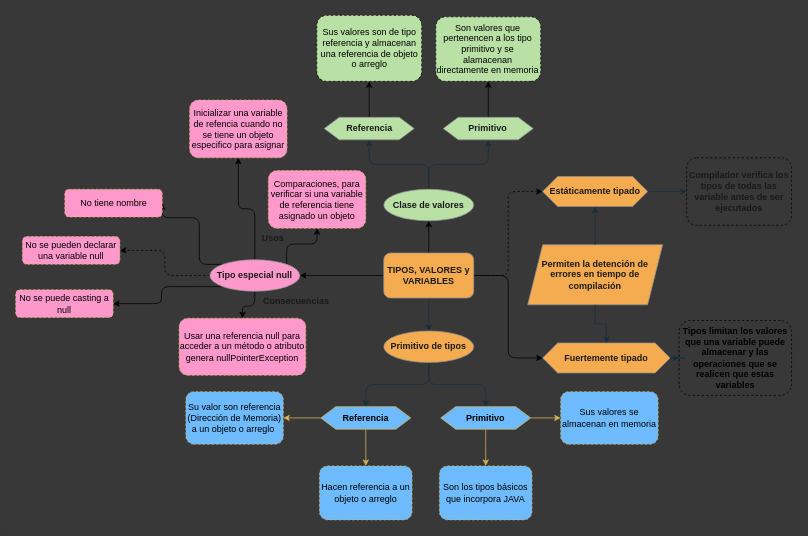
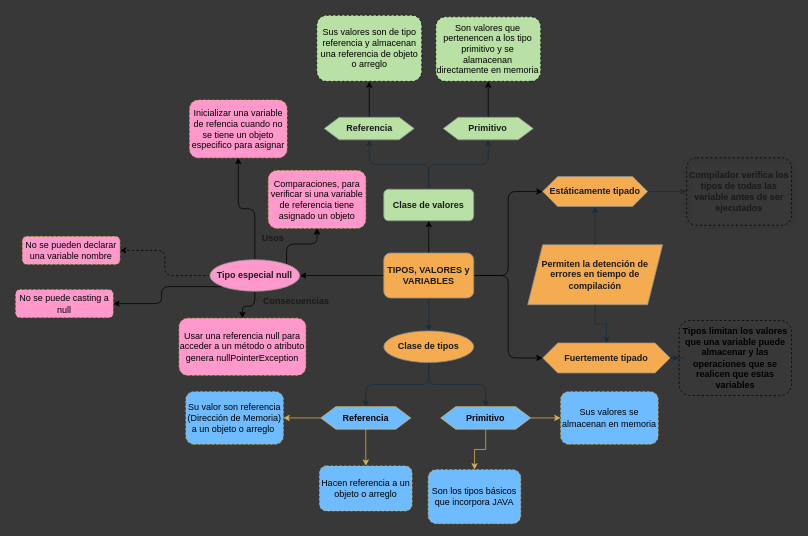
- <mxCell id="46" value="No tiene nombre" style="text;html=1;align=center;verticalAlign=middle;whiteSpace=wrap;rounded=1;dashed=1;strokeColor=#d6b656;flipH=0;flipV=0;fillColor=#FF99CC;" vertex="1" parent="1"><mxGeometry x="85.5" y="252" width="130" height="37" as="geometry" /></mxCell>
- <mxCell id="32" value="Clase de valores" style="ellipse;whiteSpace=wrap;html=1;strokeColor=#909090;fontColor=#1A1A1A;fillColor=#B9E0A5;flipV=0;flipH=0;fontStyle=1;direction=west;" vertex="1" parent="1"><mxGeometry x="511" y="252" width="120" height="42" as="geometry" /></mxCell>
+ <mxCell id="32" value="Clase de valores" style="whiteSpace=wrap;html=1;strokeColor=#909090;fontColor=#1A1A1A;fillColor=#B9E0A5;flipV=0;flipH=0;fontStyle=1;direction=west;rounded=1;" vertex="1" parent="1"><mxGeometry x="511" y="252" width="120" height="42" as="geometry" /></mxCell>
- <mxCell id="39" style="edgeStyle=orthogonalEdgeStyle;rounded=1;orthogonalLoop=1;jettySize=auto;html=1;exitX=0;exitY=0;exitDx=0;exitDy=0;entryX=1;entryY=0.5;entryDx=0;entryDy=0;fontFamily=Helvetica;fontSize=12;fontColor=#1A1A1A;fontStyle=1;labelBackgroundColor=none;curved=0;fillColor=#FF99CC;" edge="1" parent="1" source="45" target="46"><mxGeometry relative="1" as="geometry"><Array as="points"><mxPoint x="265" y="352" /><mxPoint x="265" y="290" /></Array></mxGeometry></mxCell>
- <mxCell id="5" style="edgeStyle=orthogonalEdgeStyle;rounded=1;orthogonalLoop=1;jettySize=auto;html=1;entryX=0;entryY=0.5;entryDx=0;entryDy=0;curved=0;dashed=1;" edge="1" parent="1" source="9" target="19"><mxGeometry relative="1" as="geometry" /></mxCell>
+ <mxCell id="5" style="edgeStyle=orthogonalEdgeStyle;rounded=1;orthogonalLoop=1;jettySize=auto;html=1;entryX=0;entryY=0.5;entryDx=0;entryDy=0;curved=0;" edge="1" parent="1" source="9" target="19"><mxGeometry relative="1" as="geometry" /></mxCell>
- <mxCell id="47" value="No se pueden declarar una variable null" style="text;html=1;align=center;verticalAlign=middle;whiteSpace=wrap;rounded=1;dashed=1;strokeColor=#d6b656;flipH=0;flipV=0;fillColor=#FF99CC;" vertex="1" parent="1"><mxGeometry x="29" y="315" width="130" height="37" as="geometry" /></mxCell>
+ <mxCell id="47" value="No se pueden declarar una variable nombre" style="text;html=1;align=center;verticalAlign=middle;whiteSpace=wrap;rounded=1;dashed=1;strokeColor=#d6b656;flipH=0;flipV=0;fillColor=#FF99CC;" vertex="1" parent="1"><mxGeometry x="29" y="315" width="130" height="37" as="geometry" /></mxCell>
- <mxCell id="10" value="Primitivo de tipos" style="ellipse;whiteSpace=wrap;html=1;strokeColor=#909090;fontColor=#1A1A1A;fillColor=#F5AB50;flipV=0;flipH=0;fontStyle=1" vertex="1" parent="1"><mxGeometry x="511" y="441" width="120" height="42" as="geometry" /></mxCell>
+ <mxCell id="10" value="Clase de tipos" style="ellipse;whiteSpace=wrap;html=1;strokeColor=#909090;fontColor=#1A1A1A;fillColor=#F5AB50;flipV=0;flipH=0;fontStyle=1" vertex="1" parent="1"><mxGeometry x="511" y="441" width="120" height="42" as="geometry" /></mxCell>
- <mxCell id="26" value="Hacen referencia a un objeto o arreglo" style="text;html=1;align=center;verticalAlign=middle;whiteSpace=wrap;rounded=1;dashed=1;strokeColor=#d6b656;flipH=0;flipV=0;fillColor=#6EBBFF;" vertex="1" parent="1"><mxGeometry x="425.25" y="621" width="123.5" height="72" as="geometry" /></mxCell>
+ <mxCell id="26" value="Hacen referencia a un objeto o arreglo" style="text;html=1;align=center;verticalAlign=middle;whiteSpace=wrap;rounded=1;dashed=1;strokeColor=#d6b656;flipH=0;flipV=0;fillColor=#6EBBFF;" vertex="1" parent="1"><mxGeometry x="425.25" y="621" width="123.5" height="60" as="geometry" /></mxCell>
- <mxCell id="28" value="Son los tipos básicos que incorpora JAVA" style="text;html=1;align=center;verticalAlign=middle;whiteSpace=wrap;rounded=1;dashed=1;strokeColor=#d6b656;flipH=0;flipV=0;fillColor=#6EBBFF;" vertex="1" parent="1"><mxGeometry x="585.25" y="621" width="123.5" height="72" as="geometry" /></mxCell>
+ <mxCell id="28" value="Son los tipos básicos que incorpora JAVA" style="text;html=1;align=center;verticalAlign=middle;whiteSpace=wrap;rounded=1;dashed=1;strokeColor=#d6b656;flipH=0;flipV=0;fillColor=#6EBBFF;" vertex="1" parent="1"><mxGeometry x="570.25" y="626" width="123.5" height="72" as="geometry" /></mxCell>
